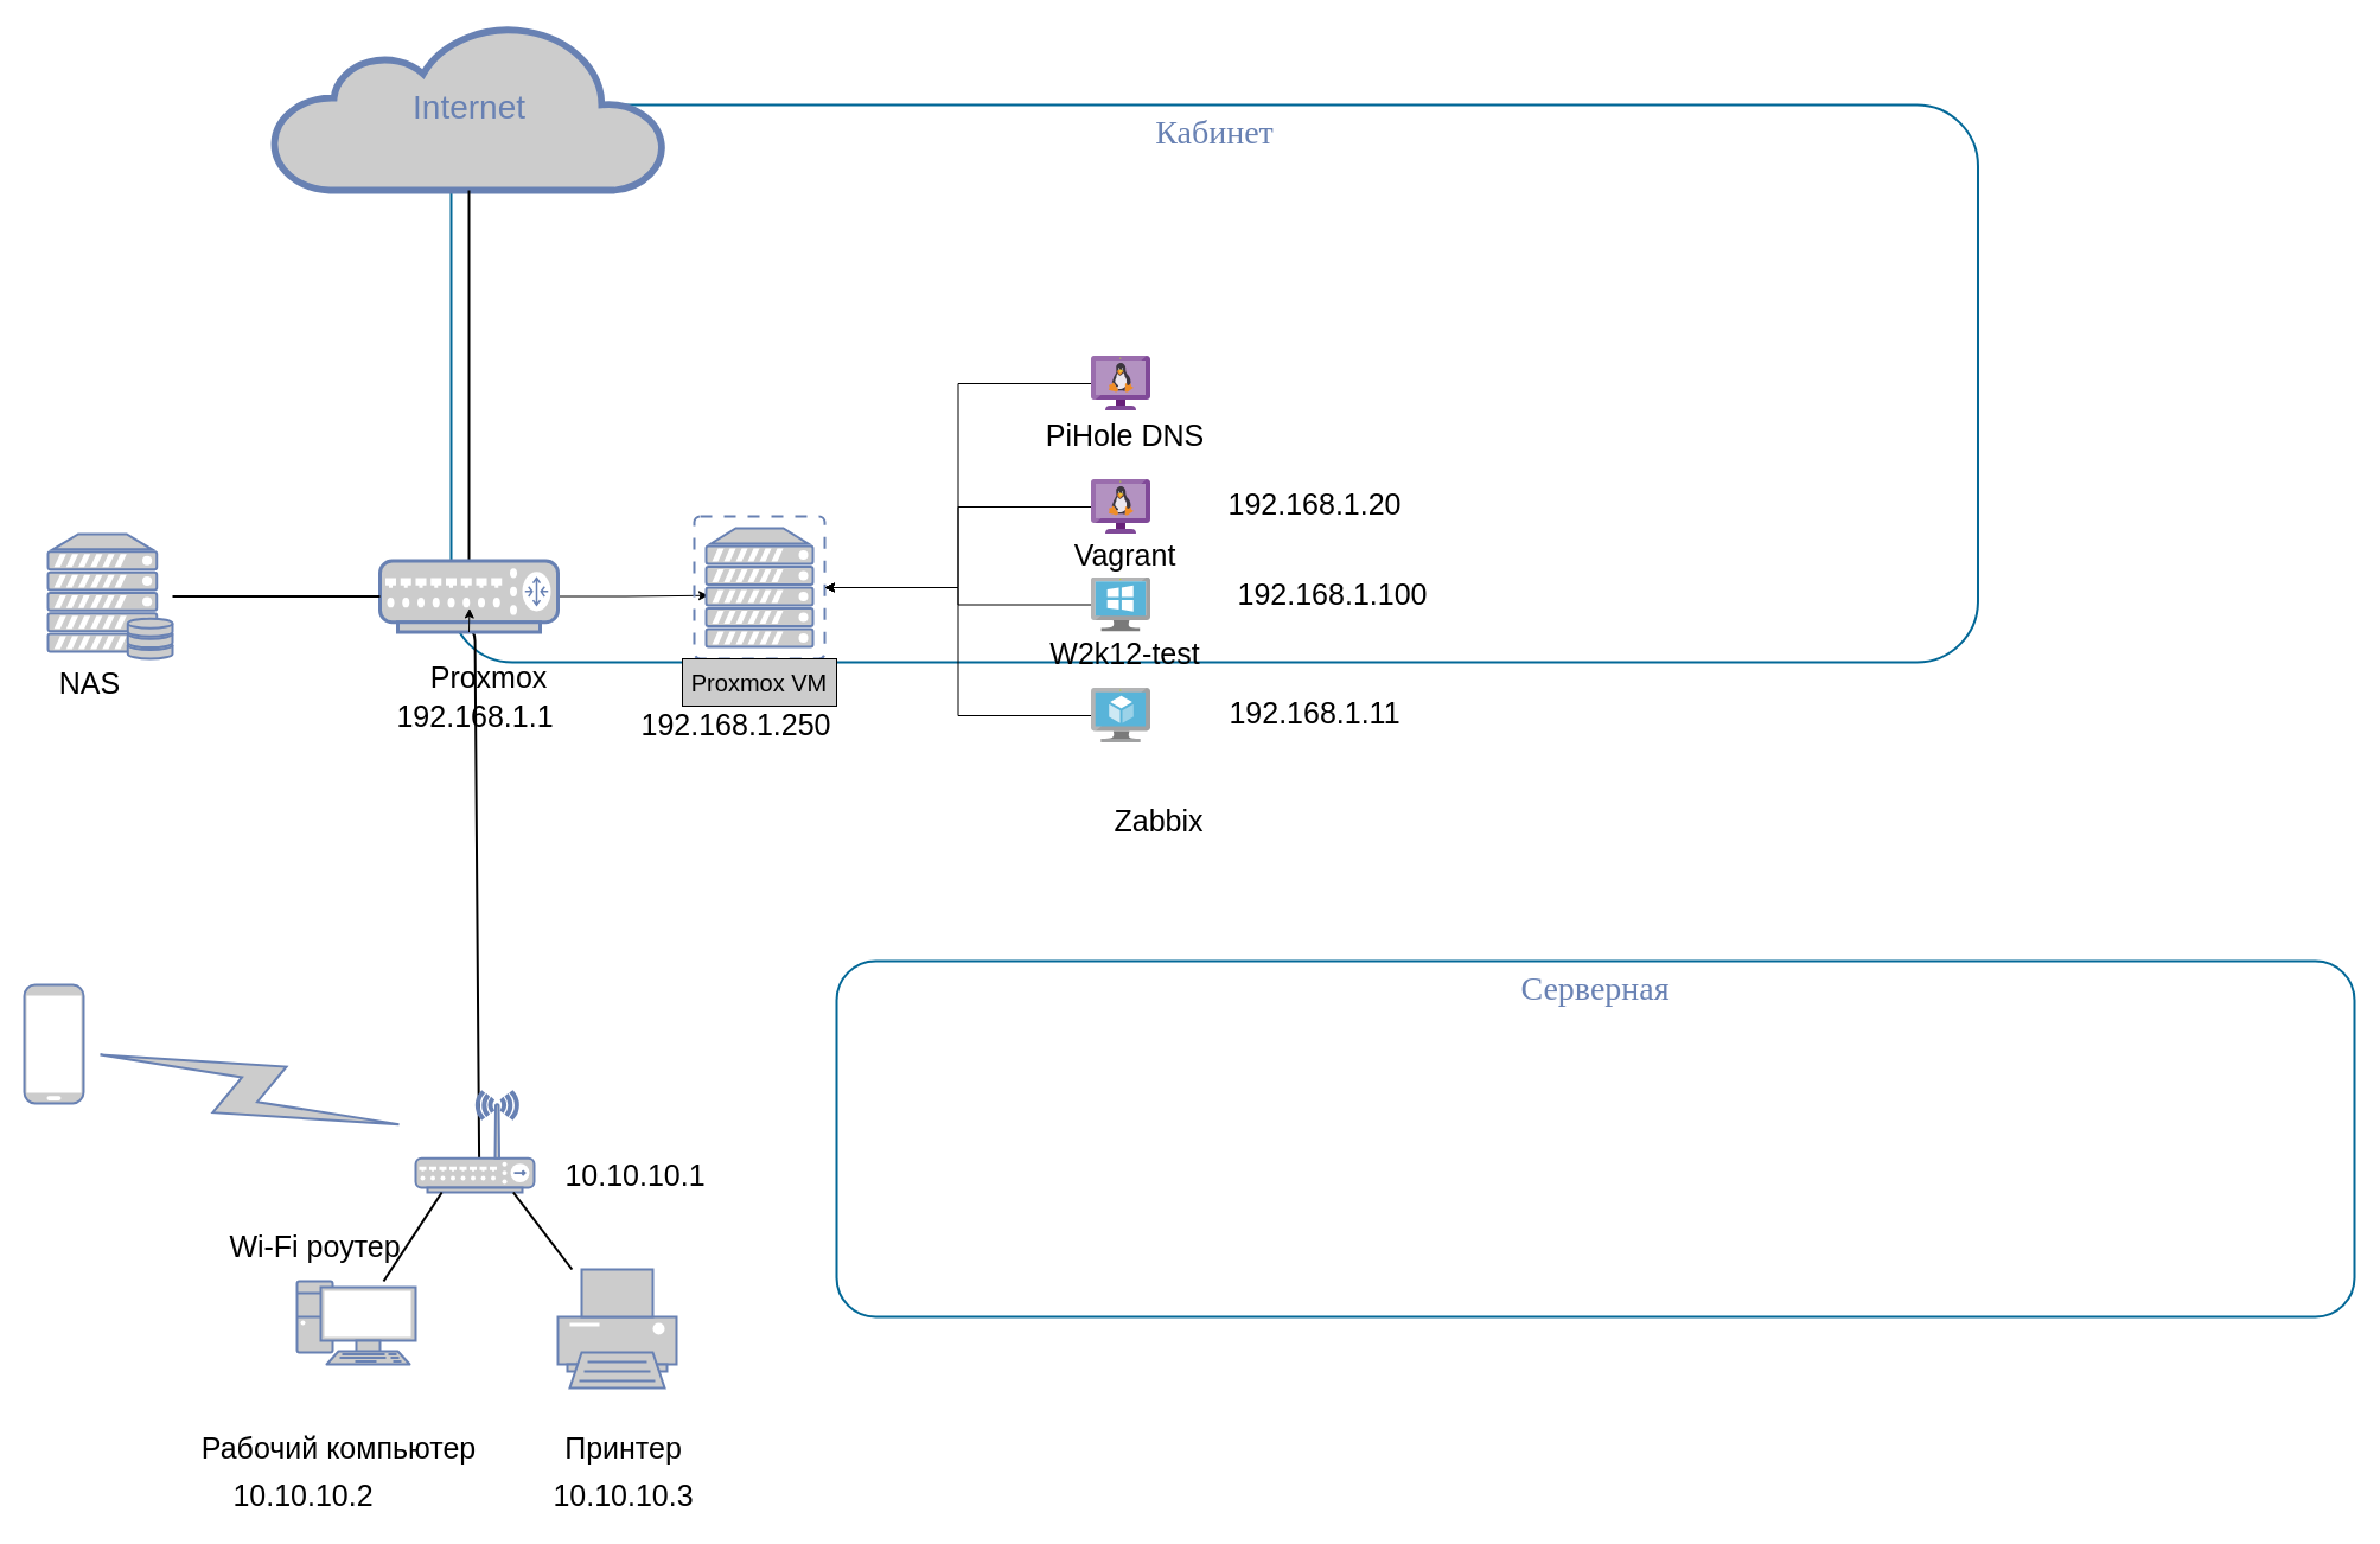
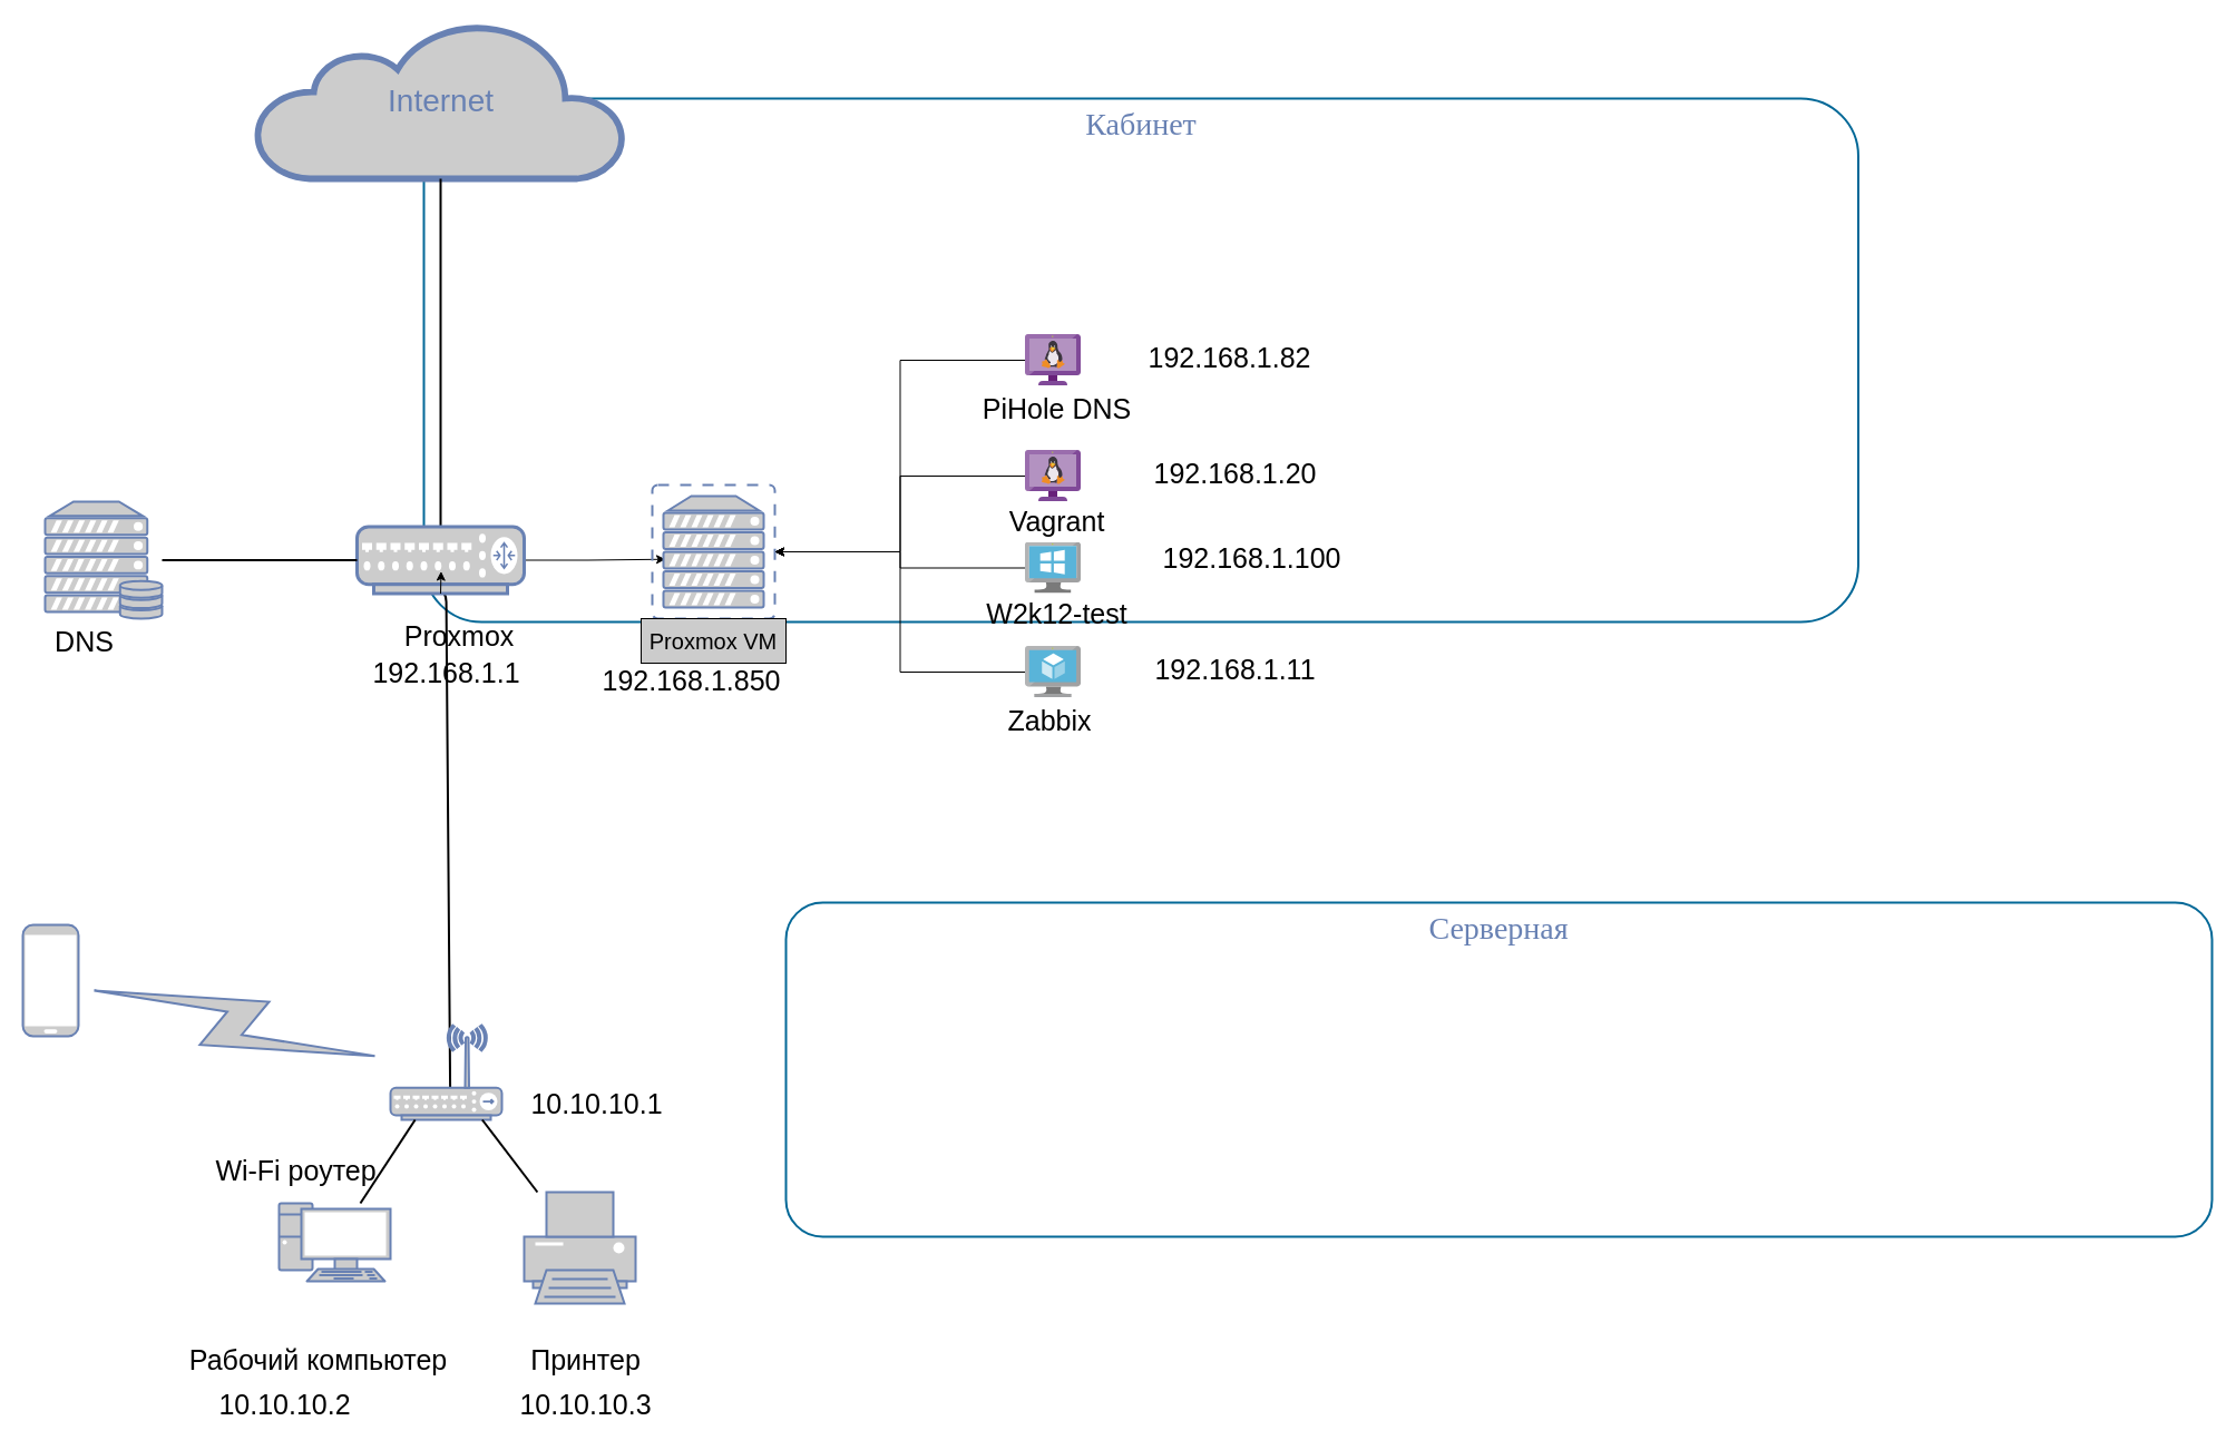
+ <mxCell id="40" value="192.168.1.82" style="text;html=1;align=center;verticalAlign=middle;resizable=0;points=[];autosize=1;strokeColor=none;fillColor=none;fontSize=25;" vertex="1" parent="1"><mxGeometry x="1017.5" y="300" width="170" height="40" as="geometry" /></mxCell>
- <mxCell id="36" value="&lt;span style=&quot;font-size: 25px;&quot;&gt;NAS&lt;/span&gt;" style="text;html=1;align=center;verticalAlign=middle;resizable=0;points=[];autosize=1;strokeColor=none;fillColor=none;fontSize=20;" vertex="1" parent="1"><mxGeometry x="40" y="555" width="70" height="40" as="geometry" /></mxCell>
+ <mxCell id="36" value="&lt;span style=&quot;font-size: 25px;&quot;&gt;DNS&lt;/span&gt;" style="text;html=1;align=center;verticalAlign=middle;resizable=0;points=[];autosize=1;strokeColor=none;fillColor=none;fontSize=20;" vertex="1" parent="1"><mxGeometry x="40" y="555" width="70" height="40" as="geometry" /></mxCell>
- <mxCell id="38" value="192.168.1.250" style="text;html=1;align=center;verticalAlign=middle;resizable=0;points=[];autosize=1;strokeColor=none;fillColor=none;fontSize=25;" vertex="1" parent="1"><mxGeometry x="530" y="590" width="180" height="40" as="geometry" /></mxCell>
+ <mxCell id="38" value="192.168.1.850" style="text;html=1;align=center;verticalAlign=middle;resizable=0;points=[];autosize=1;strokeColor=none;fillColor=none;fontSize=25;" vertex="1" parent="1"><mxGeometry x="530" y="590" width="180" height="40" as="geometry" /></mxCell>
- <mxCell id="31" value="&lt;span style=&quot;font-size: 25px;&quot;&gt;Zabbix&amp;nbsp;&lt;/span&gt;" style="text;html=1;align=center;verticalAlign=middle;resizable=0;points=[];autosize=1;strokeColor=none;fillColor=none;fontSize=20;" vertex="1" parent="1"><mxGeometry x="925" y="671" width="110" height="40" as="geometry" /></mxCell>
+ <mxCell id="31" value="&lt;span style=&quot;font-size: 25px;&quot;&gt;Zabbix&amp;nbsp;&lt;/span&gt;" style="text;html=1;align=center;verticalAlign=middle;resizable=0;points=[];autosize=1;strokeColor=none;fillColor=none;fontSize=20;" vertex="1" parent="1"><mxGeometry x="890" y="626" width="110" height="40" as="geometry" /></mxCell>
